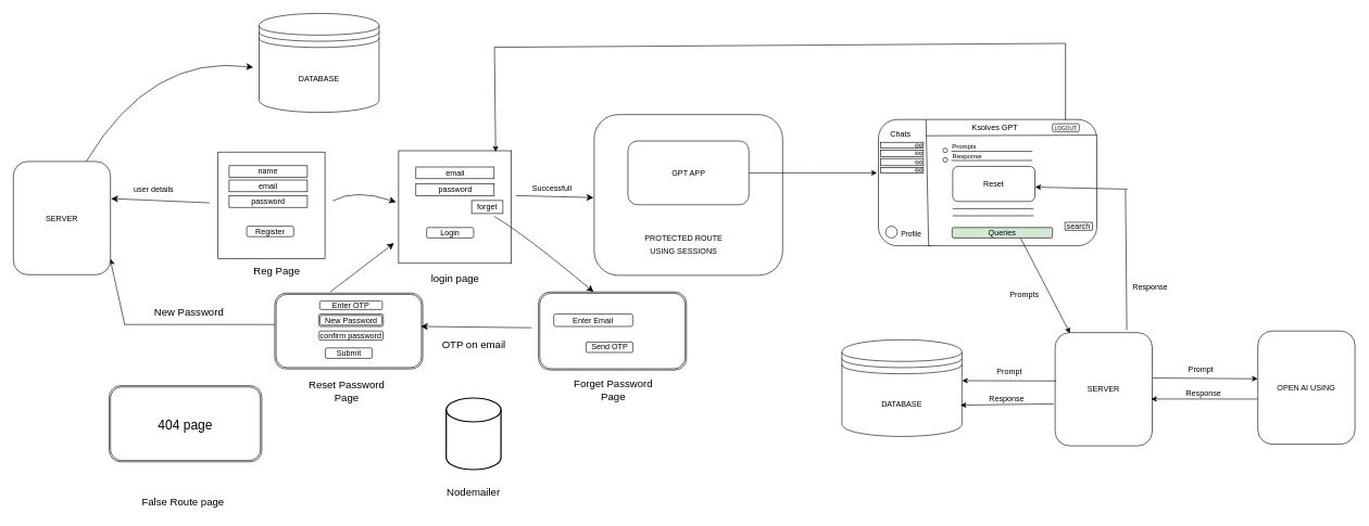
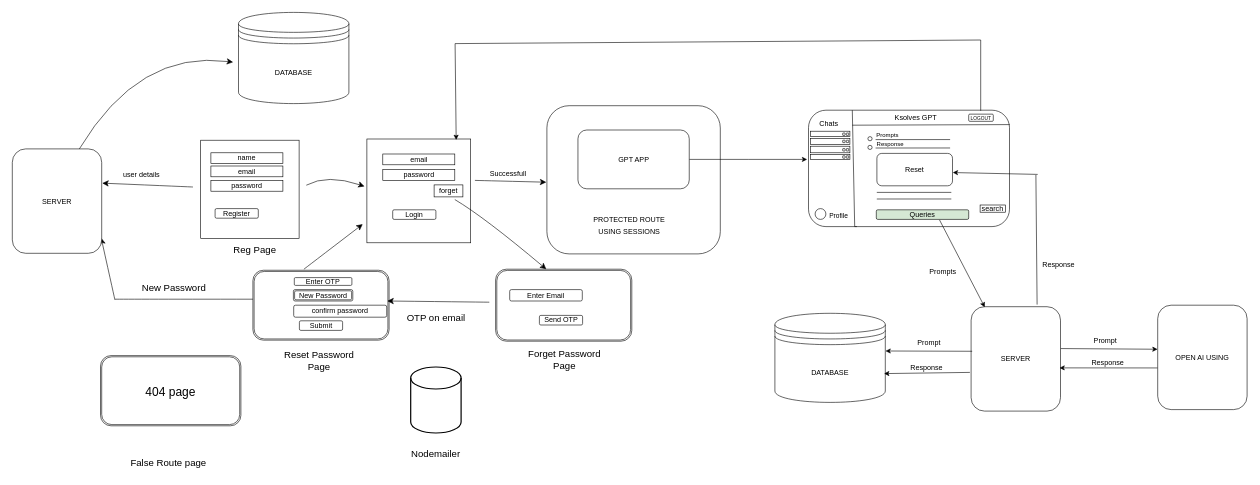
- <mxCell id="16" value="Register" style="rounded=1;whiteSpace=wrap;html=1;" parent="1" vertex="1"><mxGeometry x="378" y="347" width="72" height="16" as="geometry" /></mxCell>
+ <mxCell id="16" value="Register" style="rounded=1;whiteSpace=wrap;html=1;" parent="1" vertex="1"><mxGeometry x="358" y="347" width="72" height="16" as="geometry" /></mxCell>
- <mxCell id="11" value="login page" style="text;strokeColor=none;fillColor=none;html=1;align=center;verticalAlign=middle;whiteSpace=wrap;rounded=0;fontSize=16;" parent="1" vertex="1"><mxGeometry x="643.5" y="412" width="108" height="30" as="geometry" /></mxCell>
- <mxCell id="40" value="confirm password" style="rounded=1;whiteSpace=wrap;html=1;" parent="1" vertex="1"><mxGeometry x="489" y="508" width="98" height="14" as="geometry" /></mxCell>
+ <mxCell id="40" value="confirm password" style="rounded=1;whiteSpace=wrap;html=1;" parent="1" vertex="1"><mxGeometry x="489" y="508" width="155" height="20" as="geometry" /></mxCell>
